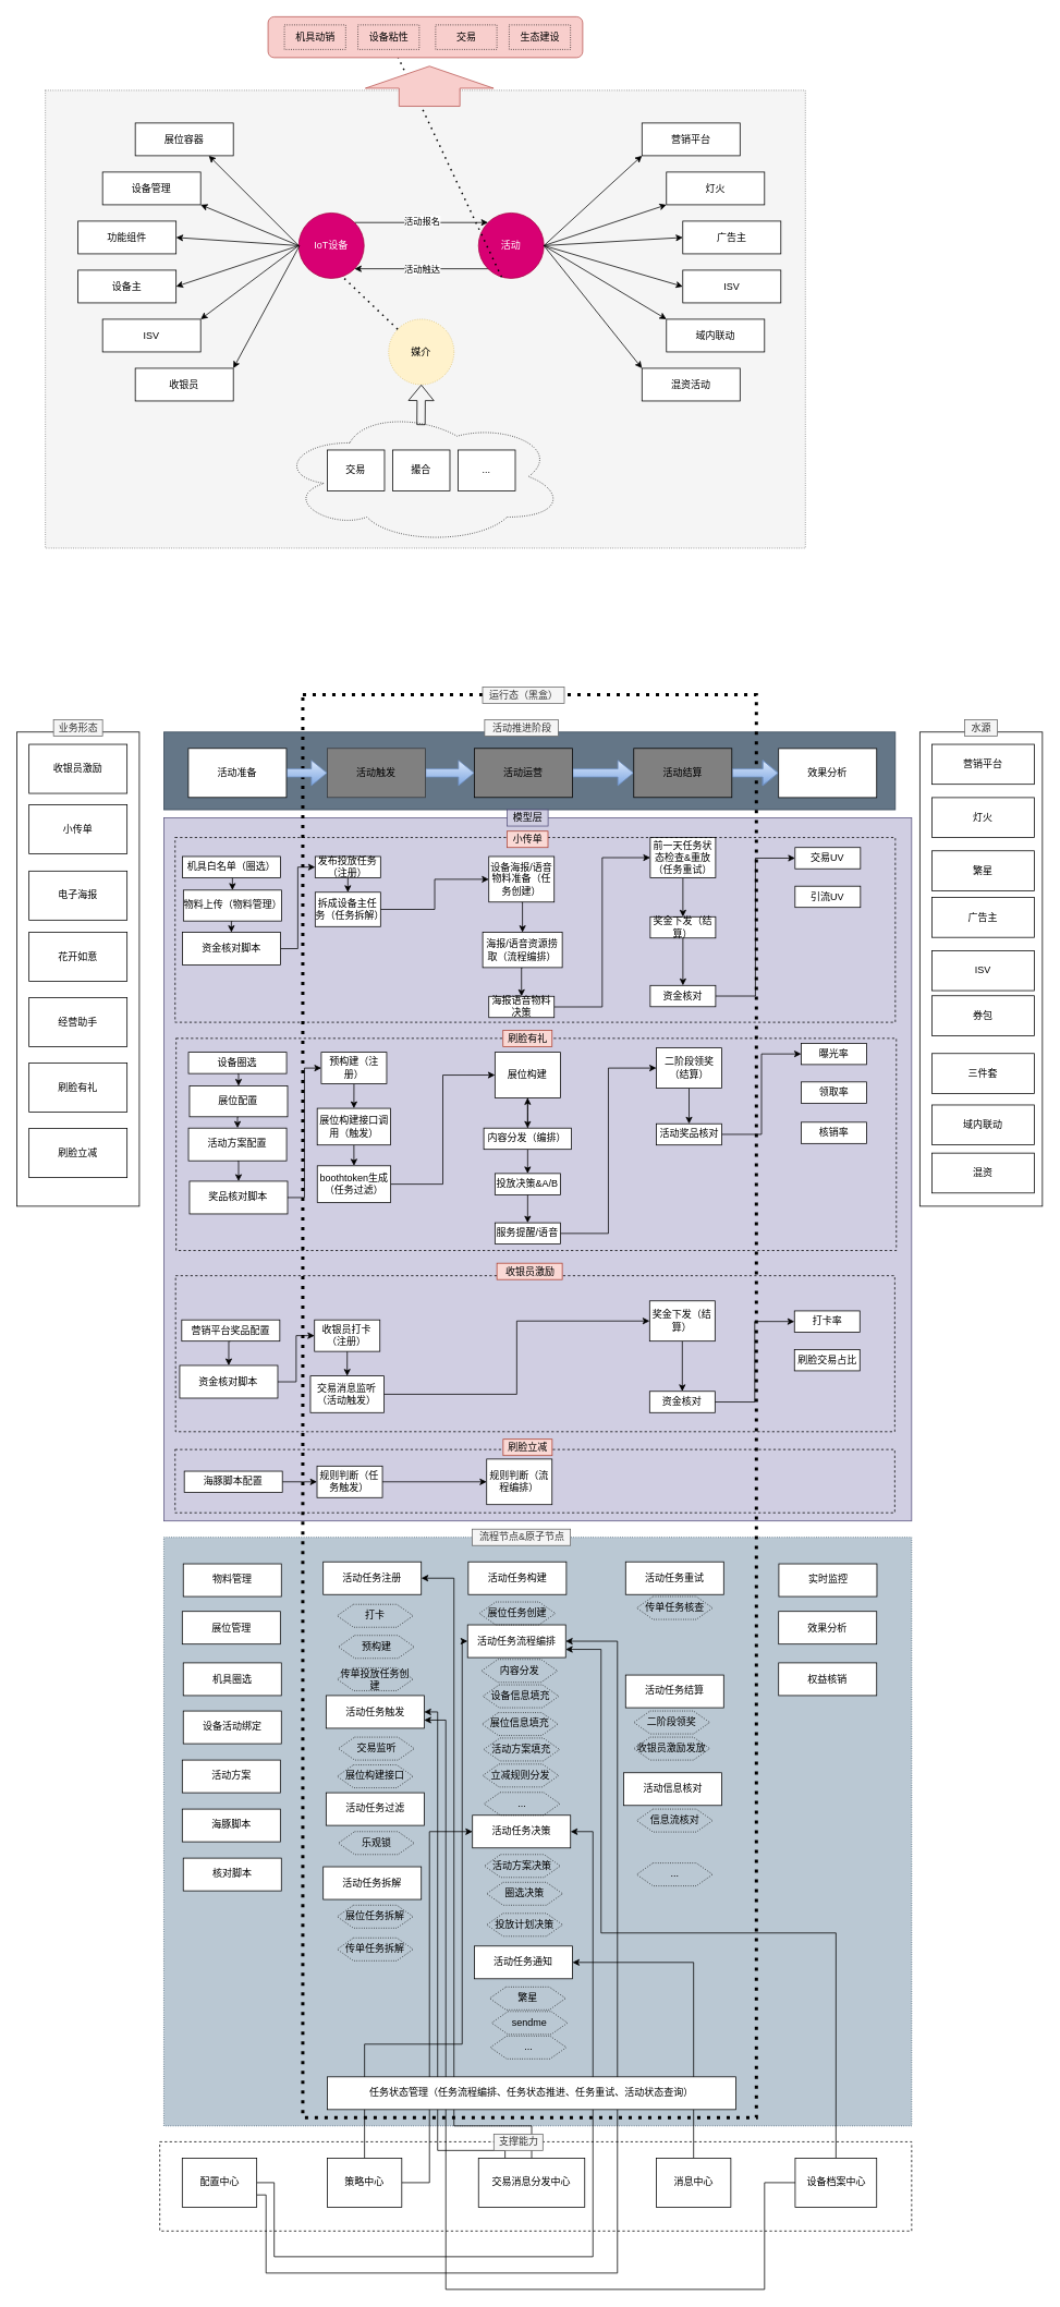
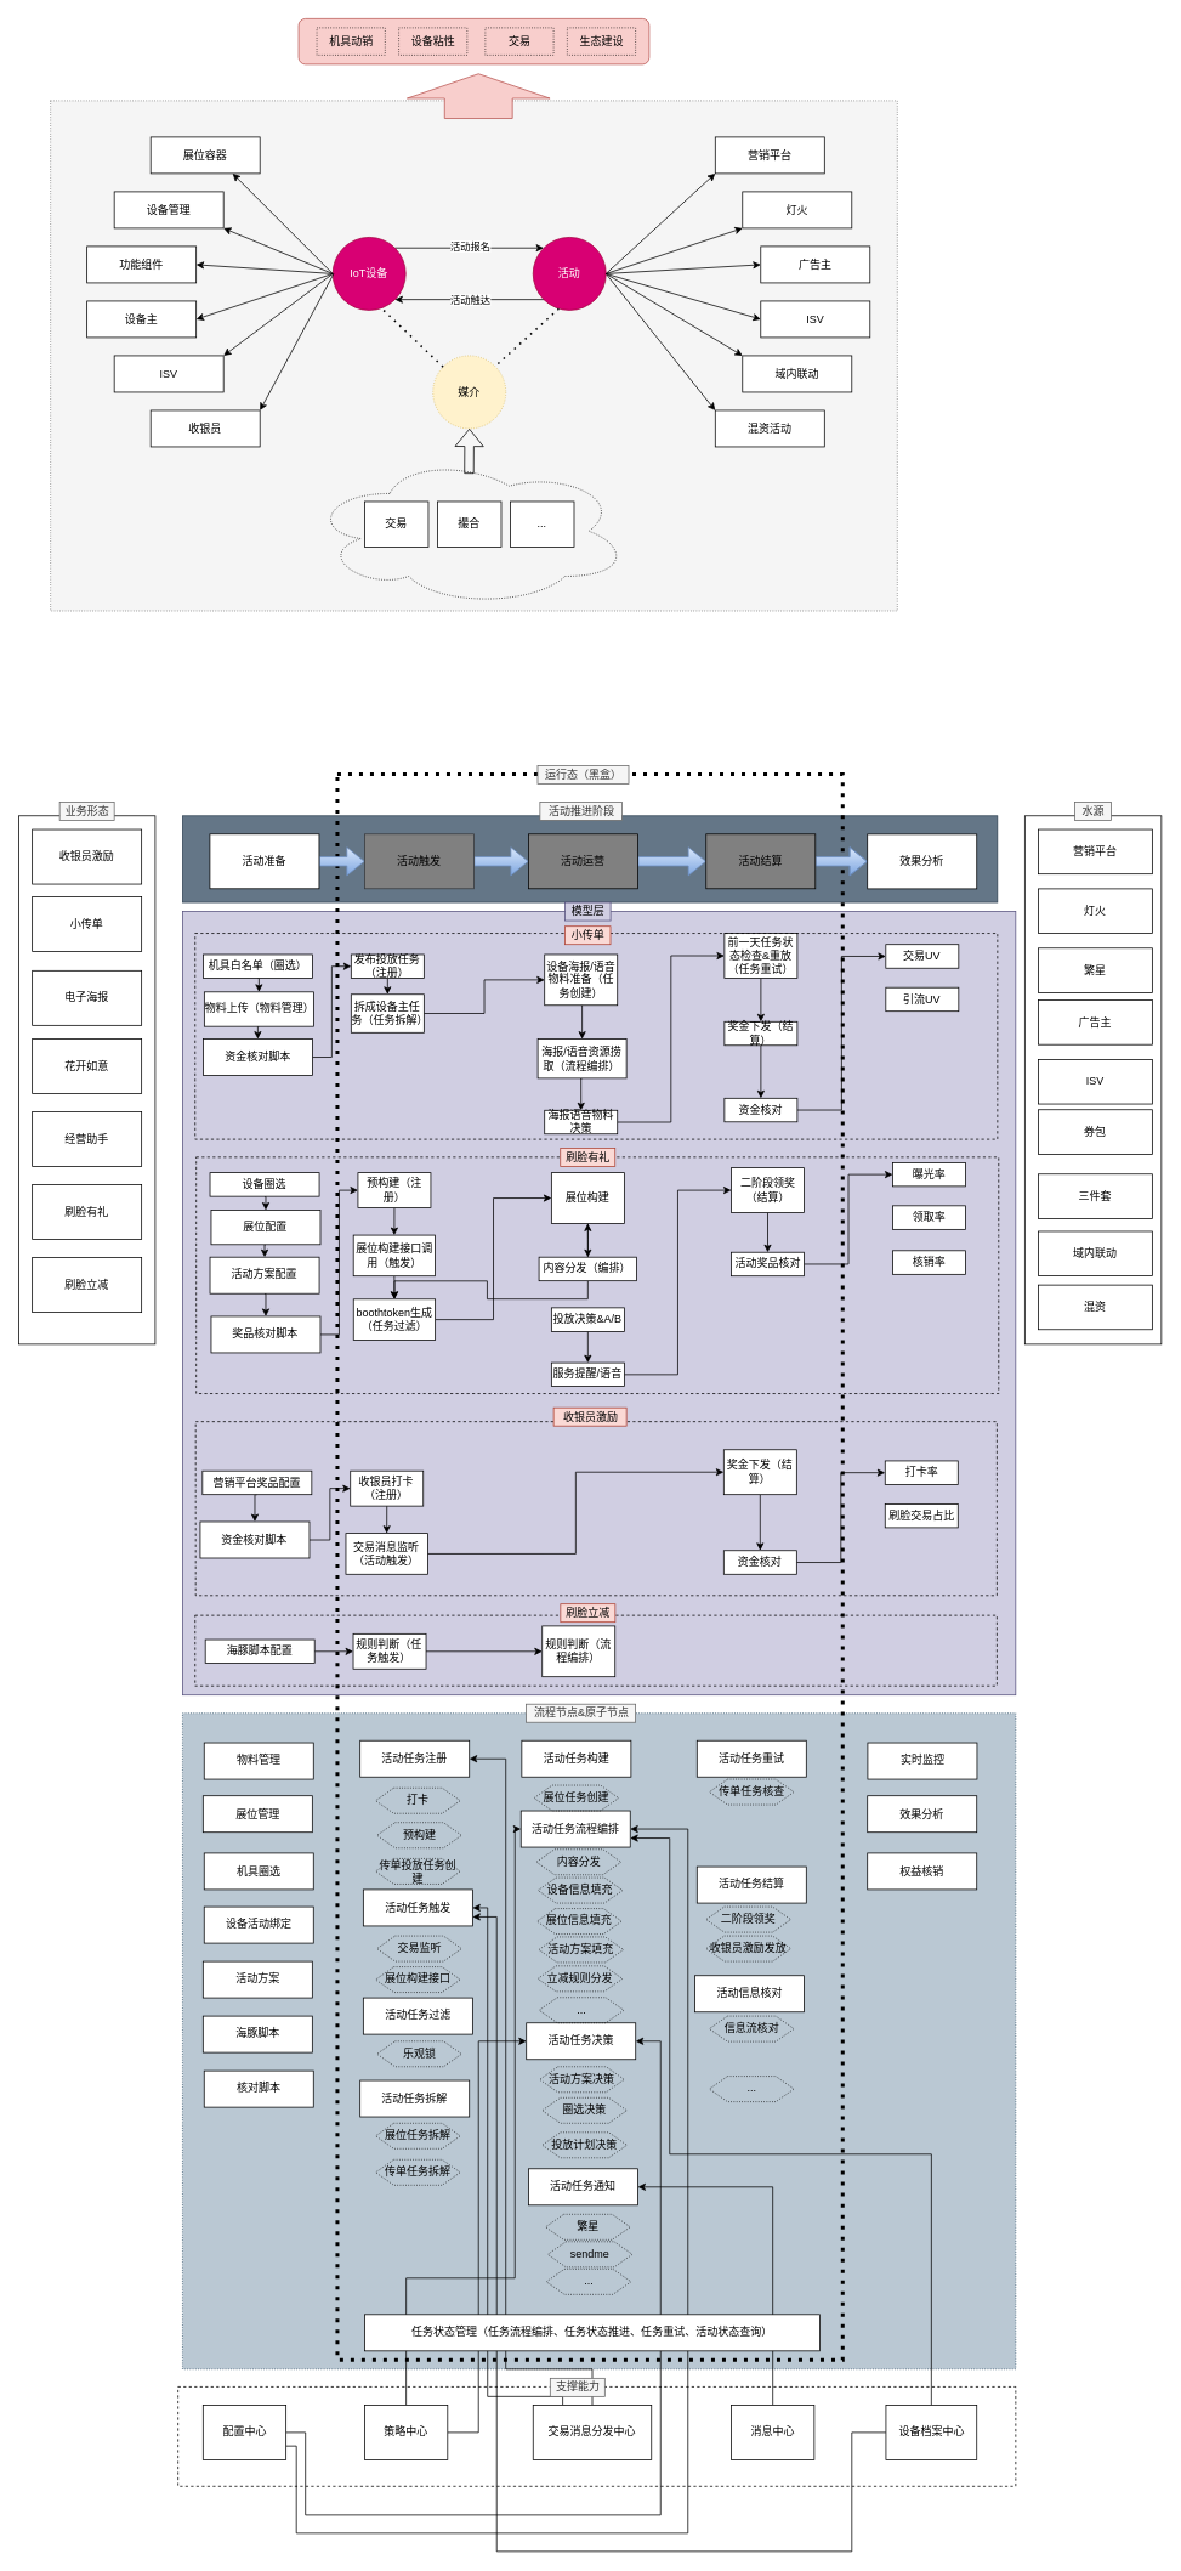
- <mxCell id="35" value="" style="endArrow=none;dashed=1;html=1;dashPattern=1 3;strokeWidth=2;exitX=0.353;exitY=0.98;exitDx=0;exitDy=0;exitPerimeter=0;" parent="1" source="23" target="64" edge="1"><mxGeometry width="50" height="50" relative="1" as="geometry"><mxPoint x="496.049" y="412.399" as="sourcePoint" /><mxPoint x="429.64" y="348.96" as="targetPoint" /></mxGeometry></mxCell>
+ <mxCell id="35" value="" style="endArrow=none;dashed=1;html=1;dashPattern=1 3;strokeWidth=2;entryX=1;entryY=0;entryDx=0;entryDy=0;exitX=0.353;exitY=0.98;exitDx=0;exitDy=0;exitPerimeter=0;" parent="1" source="23" target="33" edge="1"><mxGeometry width="50" height="50" relative="1" as="geometry"><mxPoint x="496.049" y="412.399" as="sourcePoint" /><mxPoint x="429.64" y="348.96" as="targetPoint" /></mxGeometry></mxCell>
- <mxCell id="153" style="edgeStyle=orthogonalEdgeStyle;rounded=0;orthogonalLoop=1;jettySize=auto;html=1;exitX=0.5;exitY=1;exitDx=0;exitDy=0;entryX=0.5;entryY=0;entryDx=0;entryDy=0;" edge="1" parent="1" source="155" target="158"><mxGeometry relative="1" as="geometry" /></mxCell>
+ <mxCell id="153" style="edgeStyle=orthogonalEdgeStyle;rounded=0;orthogonalLoop=1;jettySize=auto;html=1;exitX=0.5;exitY=1;exitDx=0;exitDy=0;" edge="1" parent="1" source="155" target="171"><mxGeometry relative="1" as="geometry" /></mxCell>
